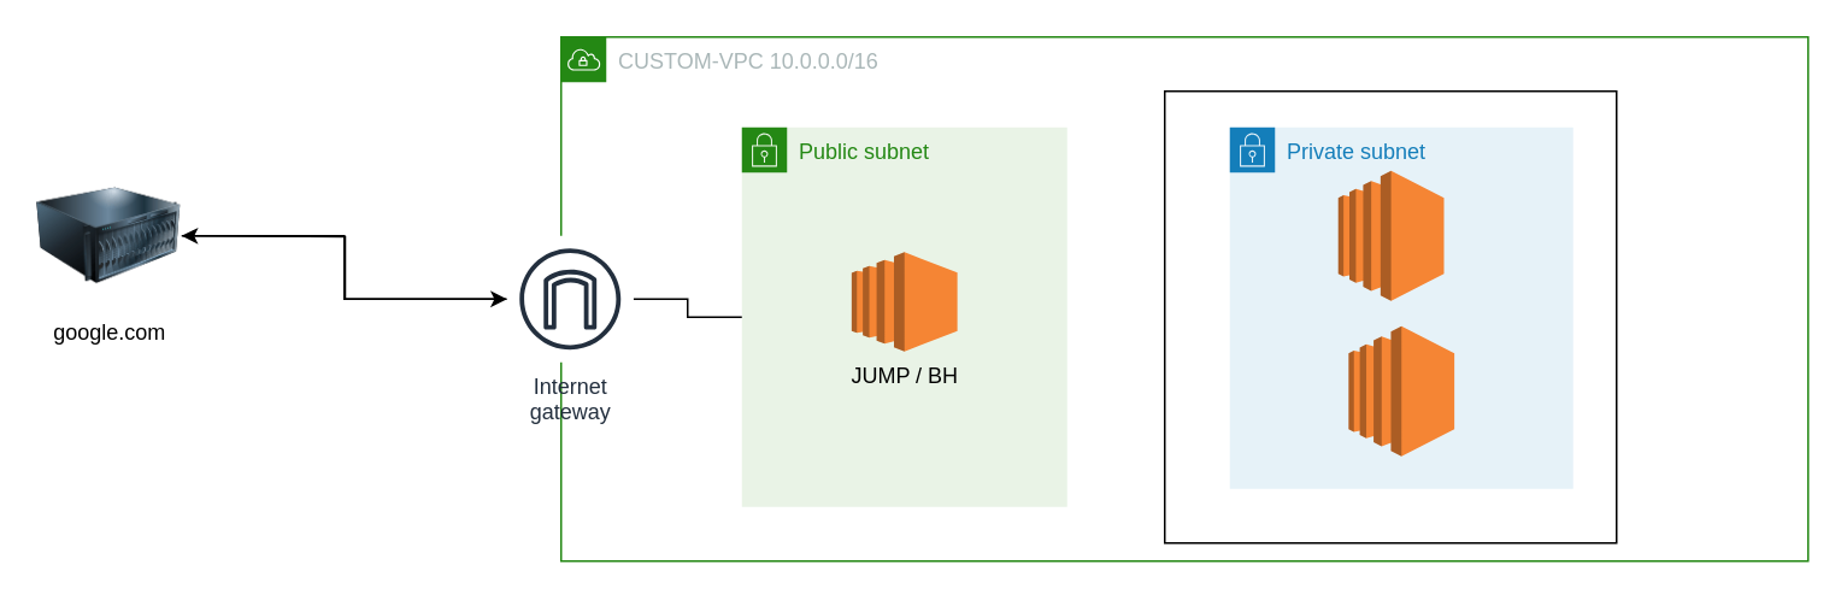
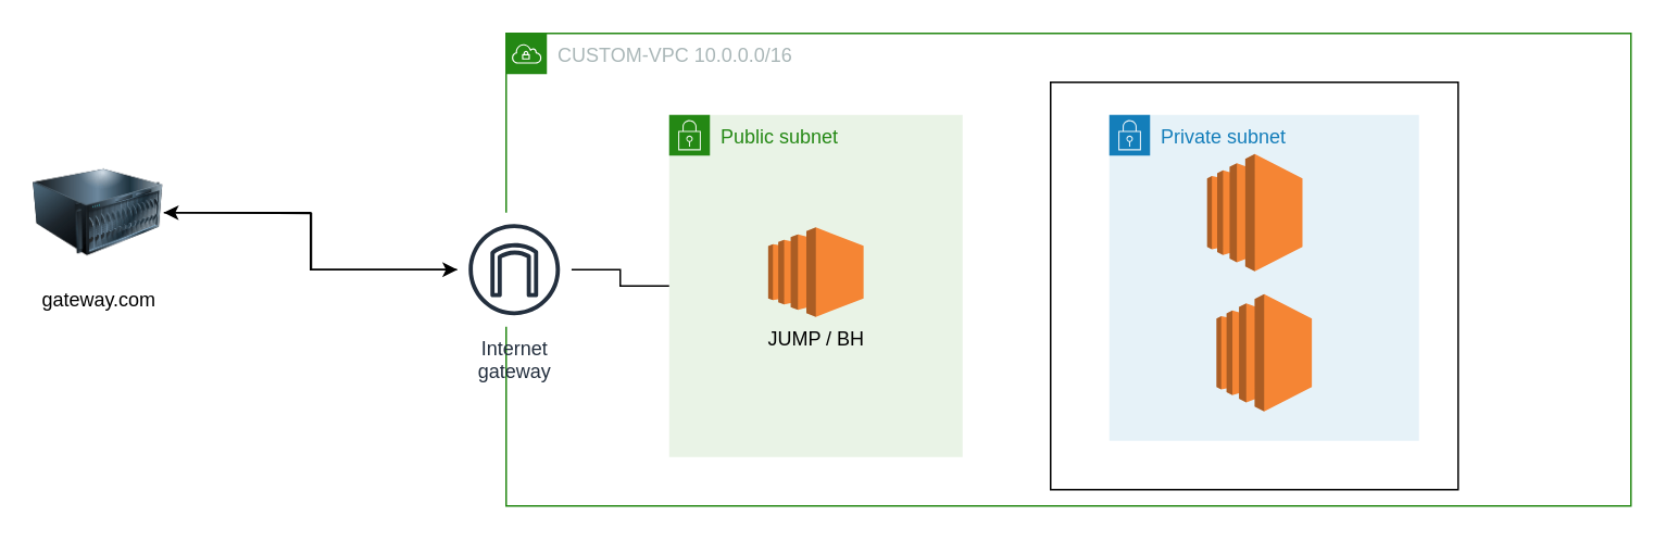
- <mxCell id="13" value="google.com" style="image;html=1;image=img/lib/clip_art/computers/Server_128x128.png" parent="1" vertex="1"><mxGeometry x="20" y="90" width="80" height="80" as="geometry" /></mxCell>
+ <mxCell id="13" value="gateway.com" style="image;html=1;image=img/lib/clip_art/computers/Server_128x128.png" parent="1" vertex="1"><mxGeometry x="20" y="90" width="80" height="80" as="geometry" /></mxCell>
